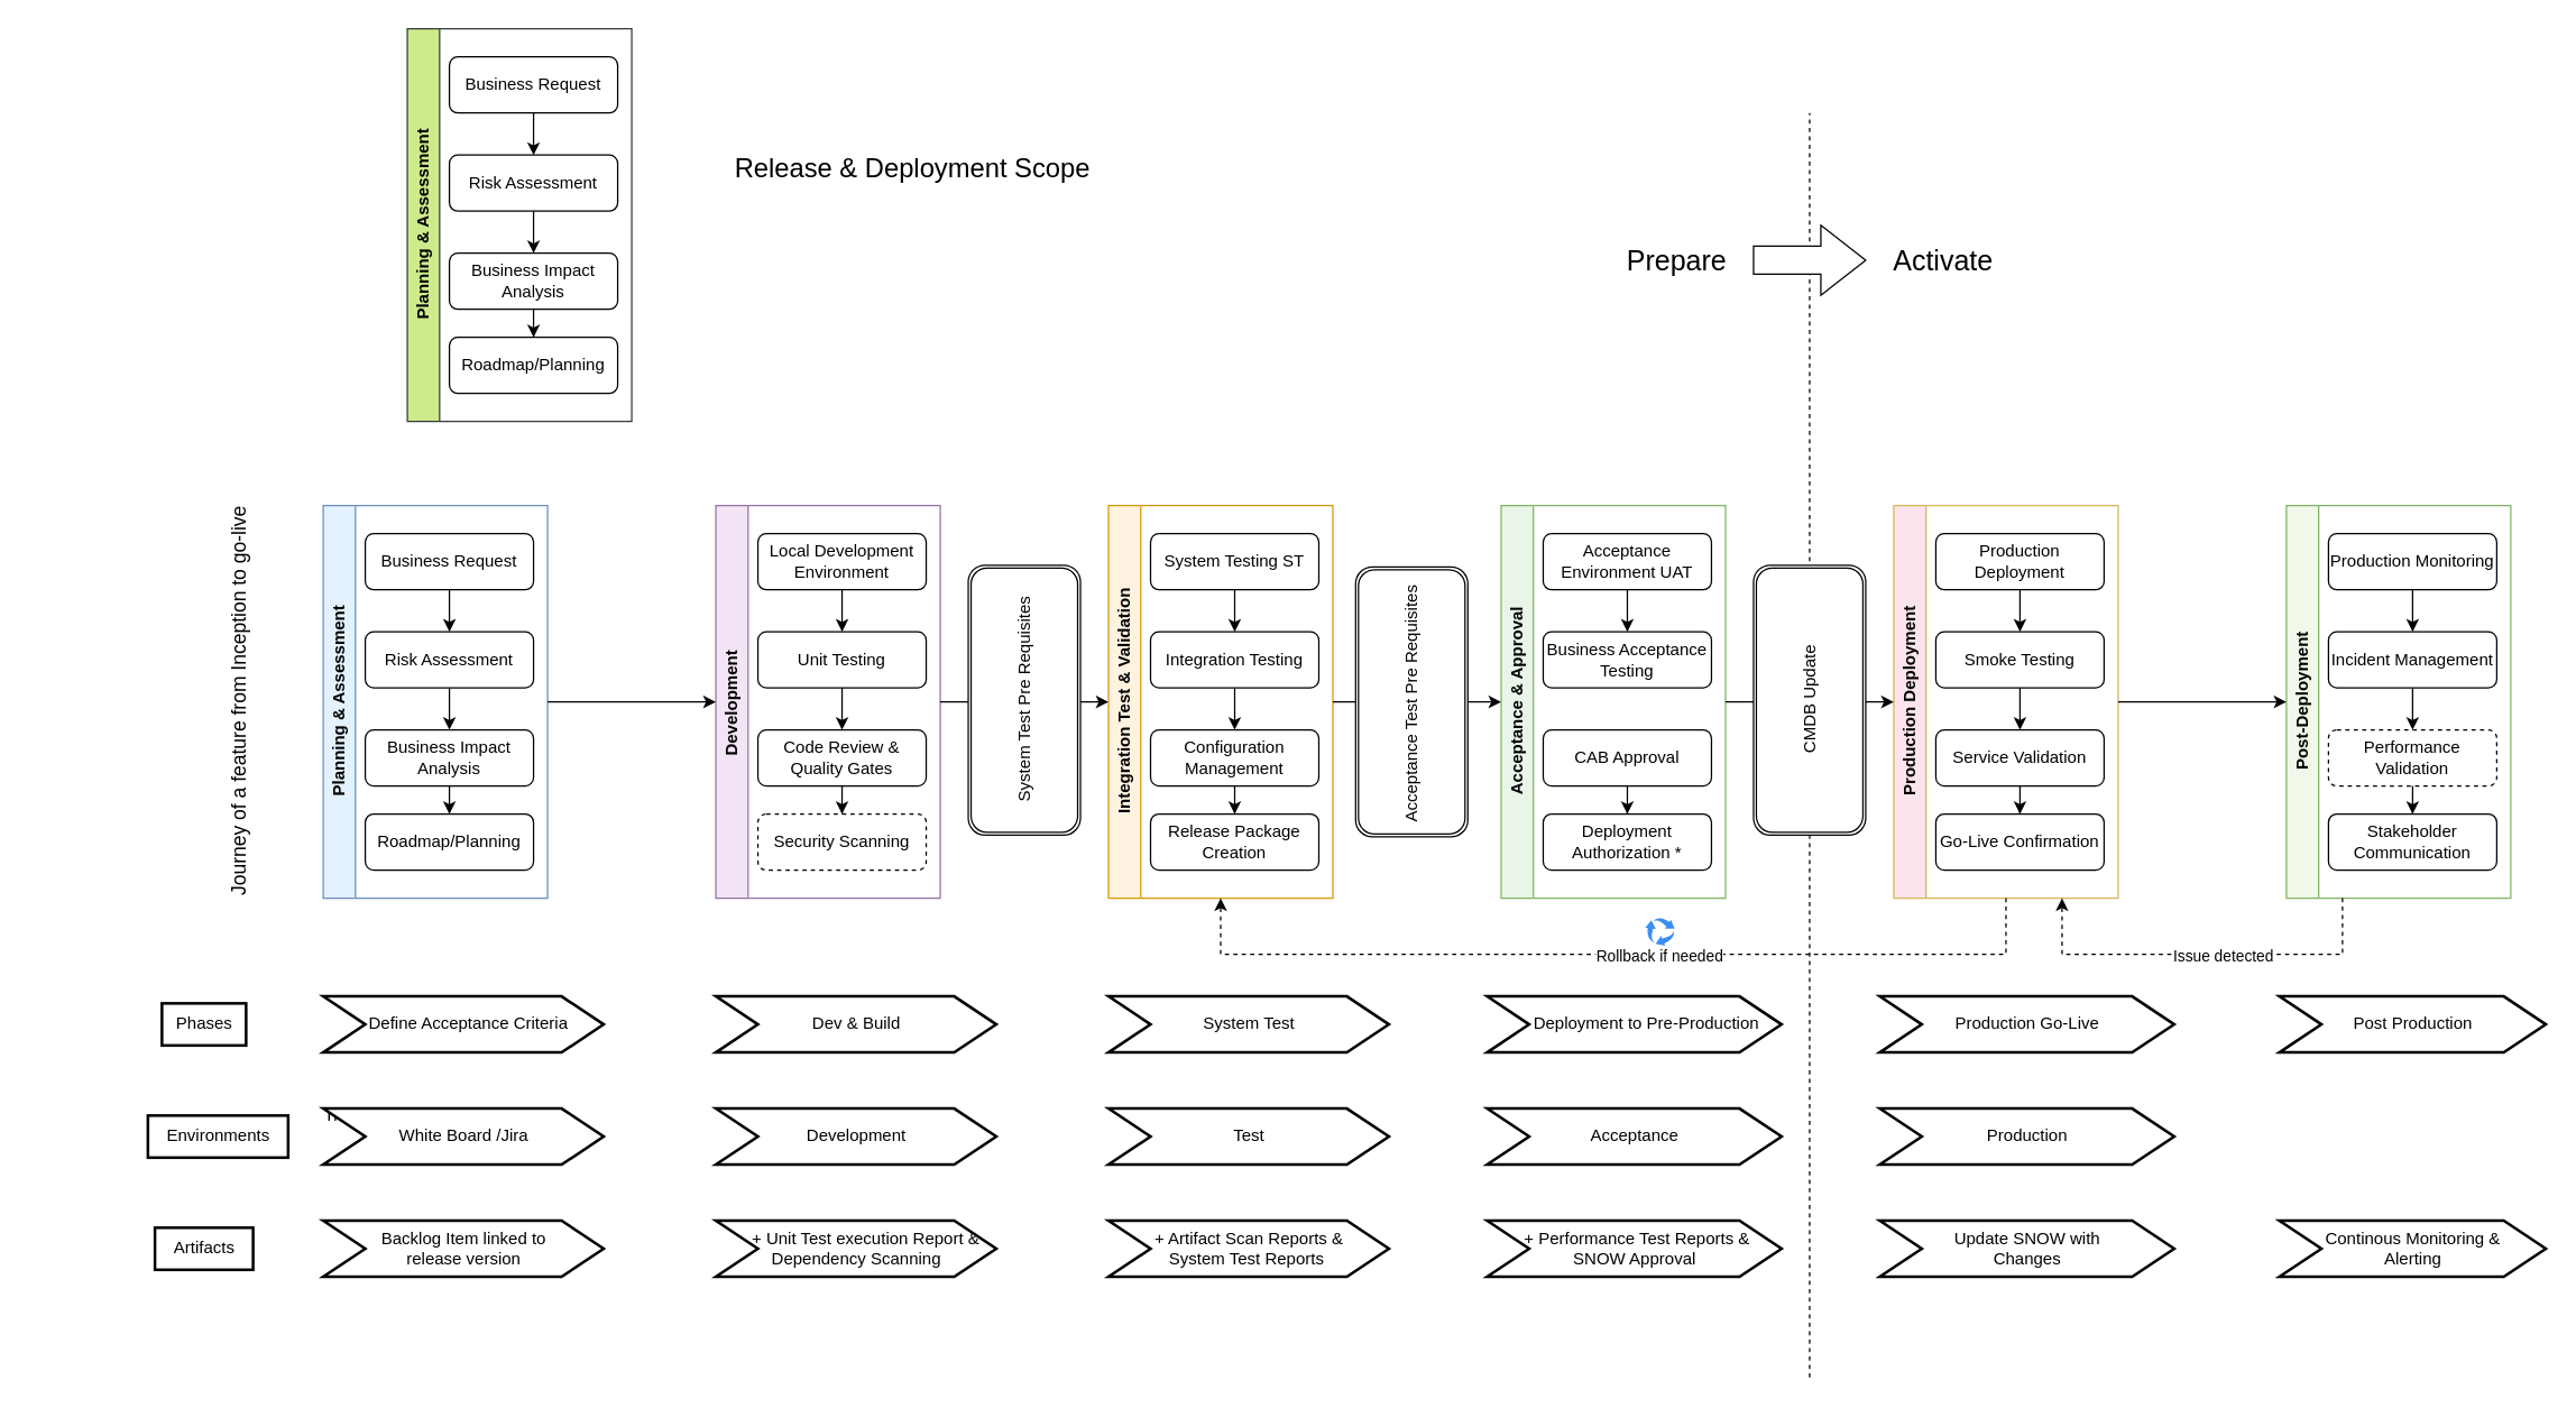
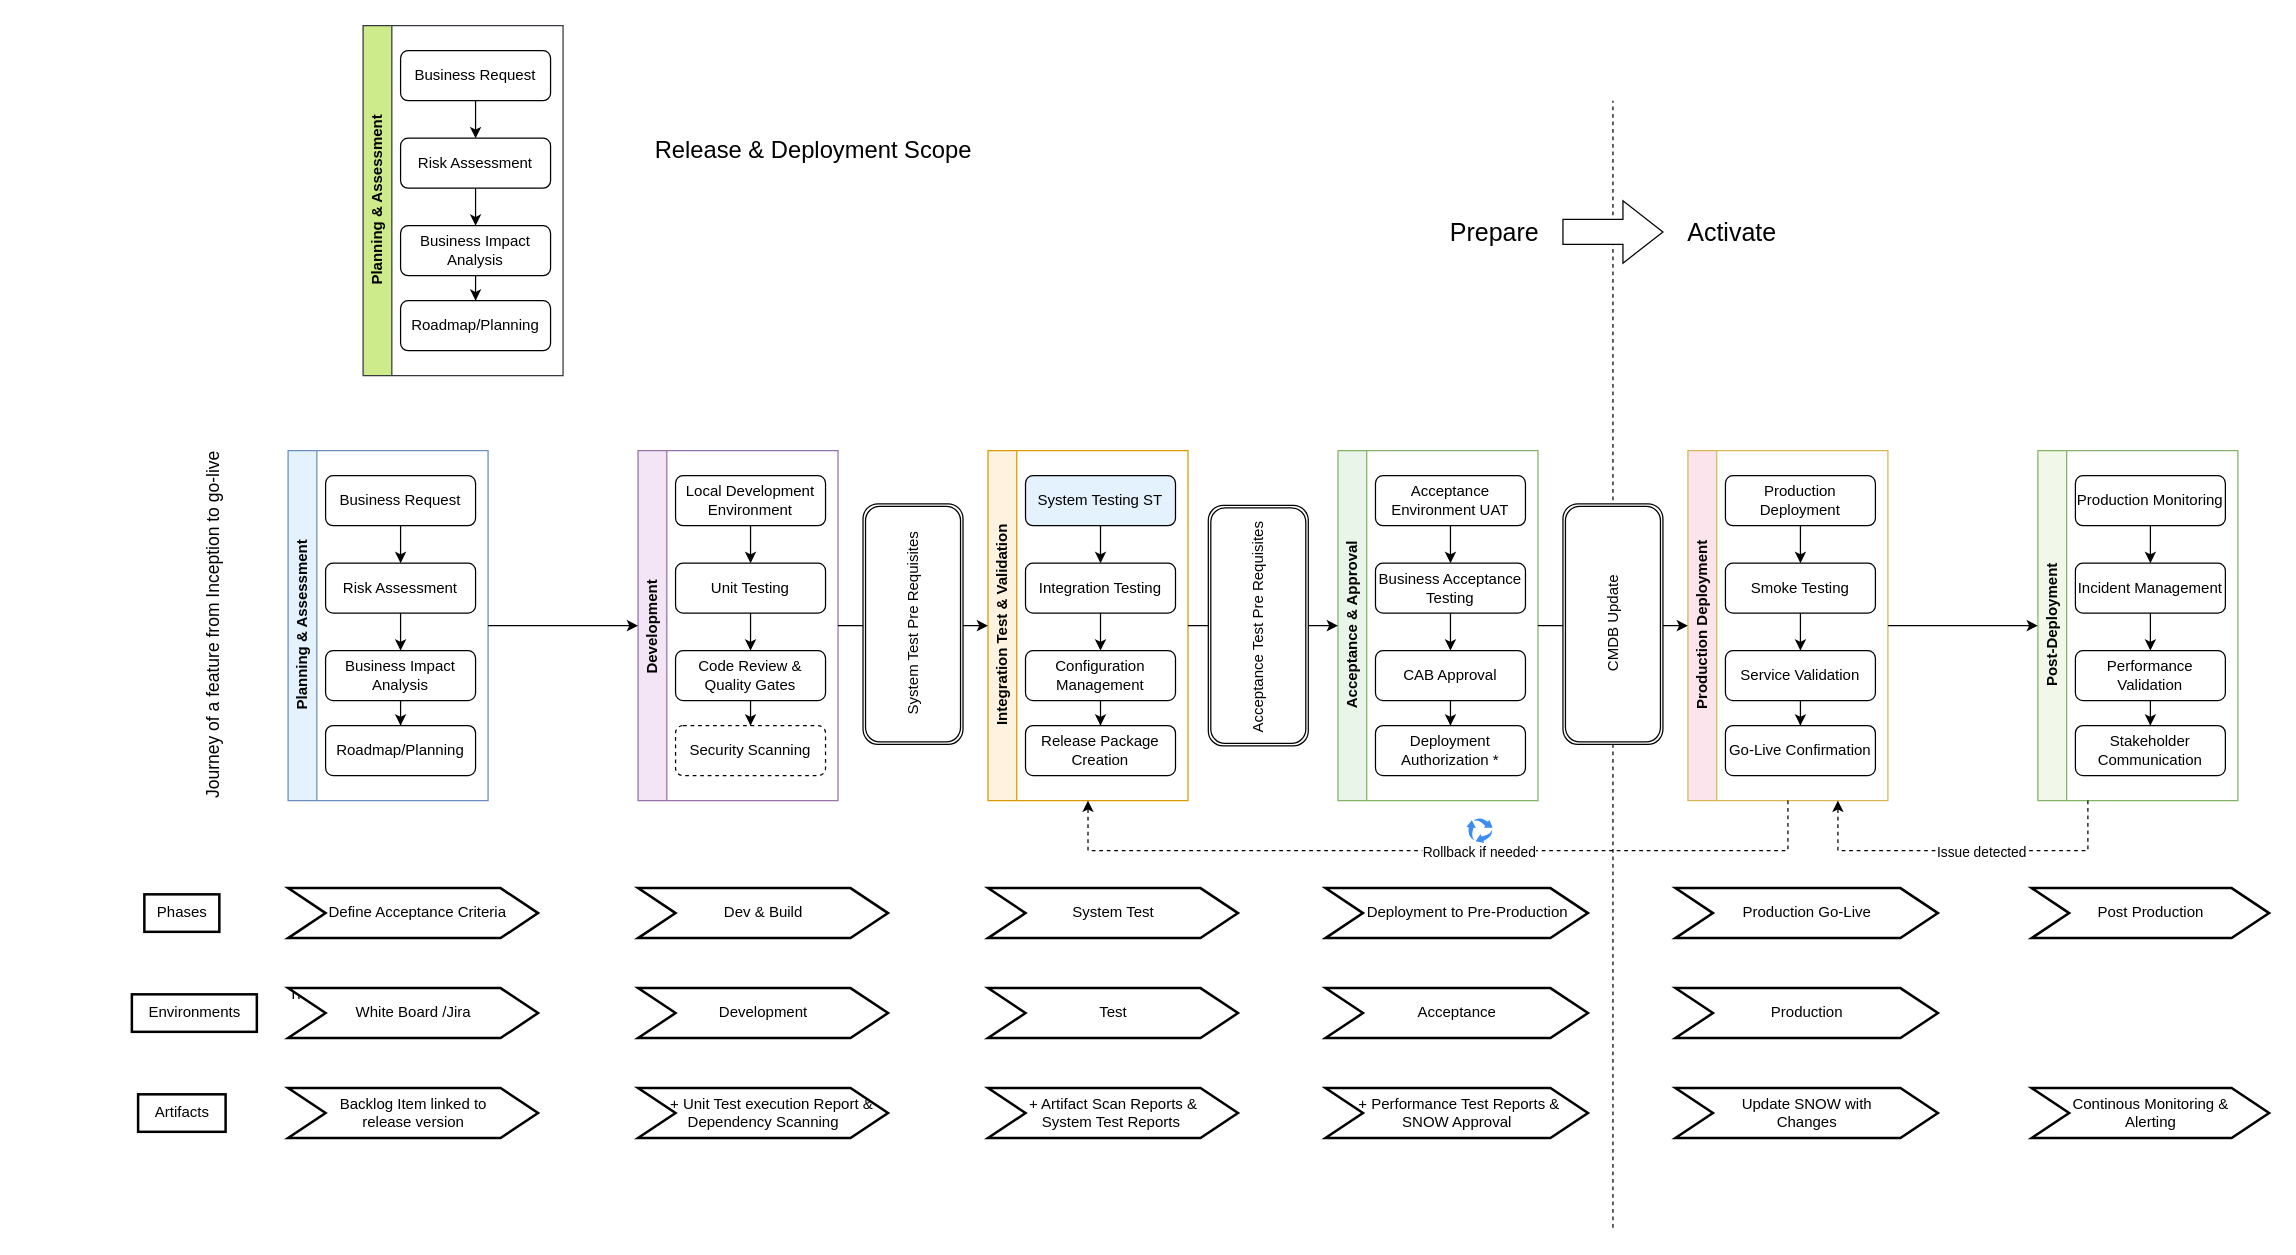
- <mxCell id="19" value="System Testing ST" style="rounded=1;whiteSpace=wrap;html=1;" parent="18" vertex="1"><mxGeometry x="30" y="20" width="120" height="40" as="geometry" /></mxCell>
+ <mxCell id="19" value="System Testing ST" style="rounded=1;whiteSpace=wrap;html=1;fillColor=#e3f2fd;" parent="18" vertex="1"><mxGeometry x="30" y="20" width="120" height="40" as="geometry" /></mxCell>
+ <mxCell id="32" value="" style="edgeStyle=orthogonalEdgeStyle;rounded=0;orthogonalLoop=1;jettySize=auto;html=1;" parent="26" source="28" target="29" edge="1"><mxGeometry relative="1" as="geometry" /></mxCell>
- <mxCell id="45" value="Performance Validation" style="rounded=1;whiteSpace=wrap;html=1;dashed=1;" parent="42" vertex="1"><mxGeometry x="30" y="160" width="120" height="40" as="geometry" /></mxCell>
+ <mxCell id="45" value="Performance Validation" style="rounded=1;whiteSpace=wrap;html=1;" parent="42" vertex="1"><mxGeometry x="30" y="160" width="120" height="40" as="geometry" /></mxCell>
